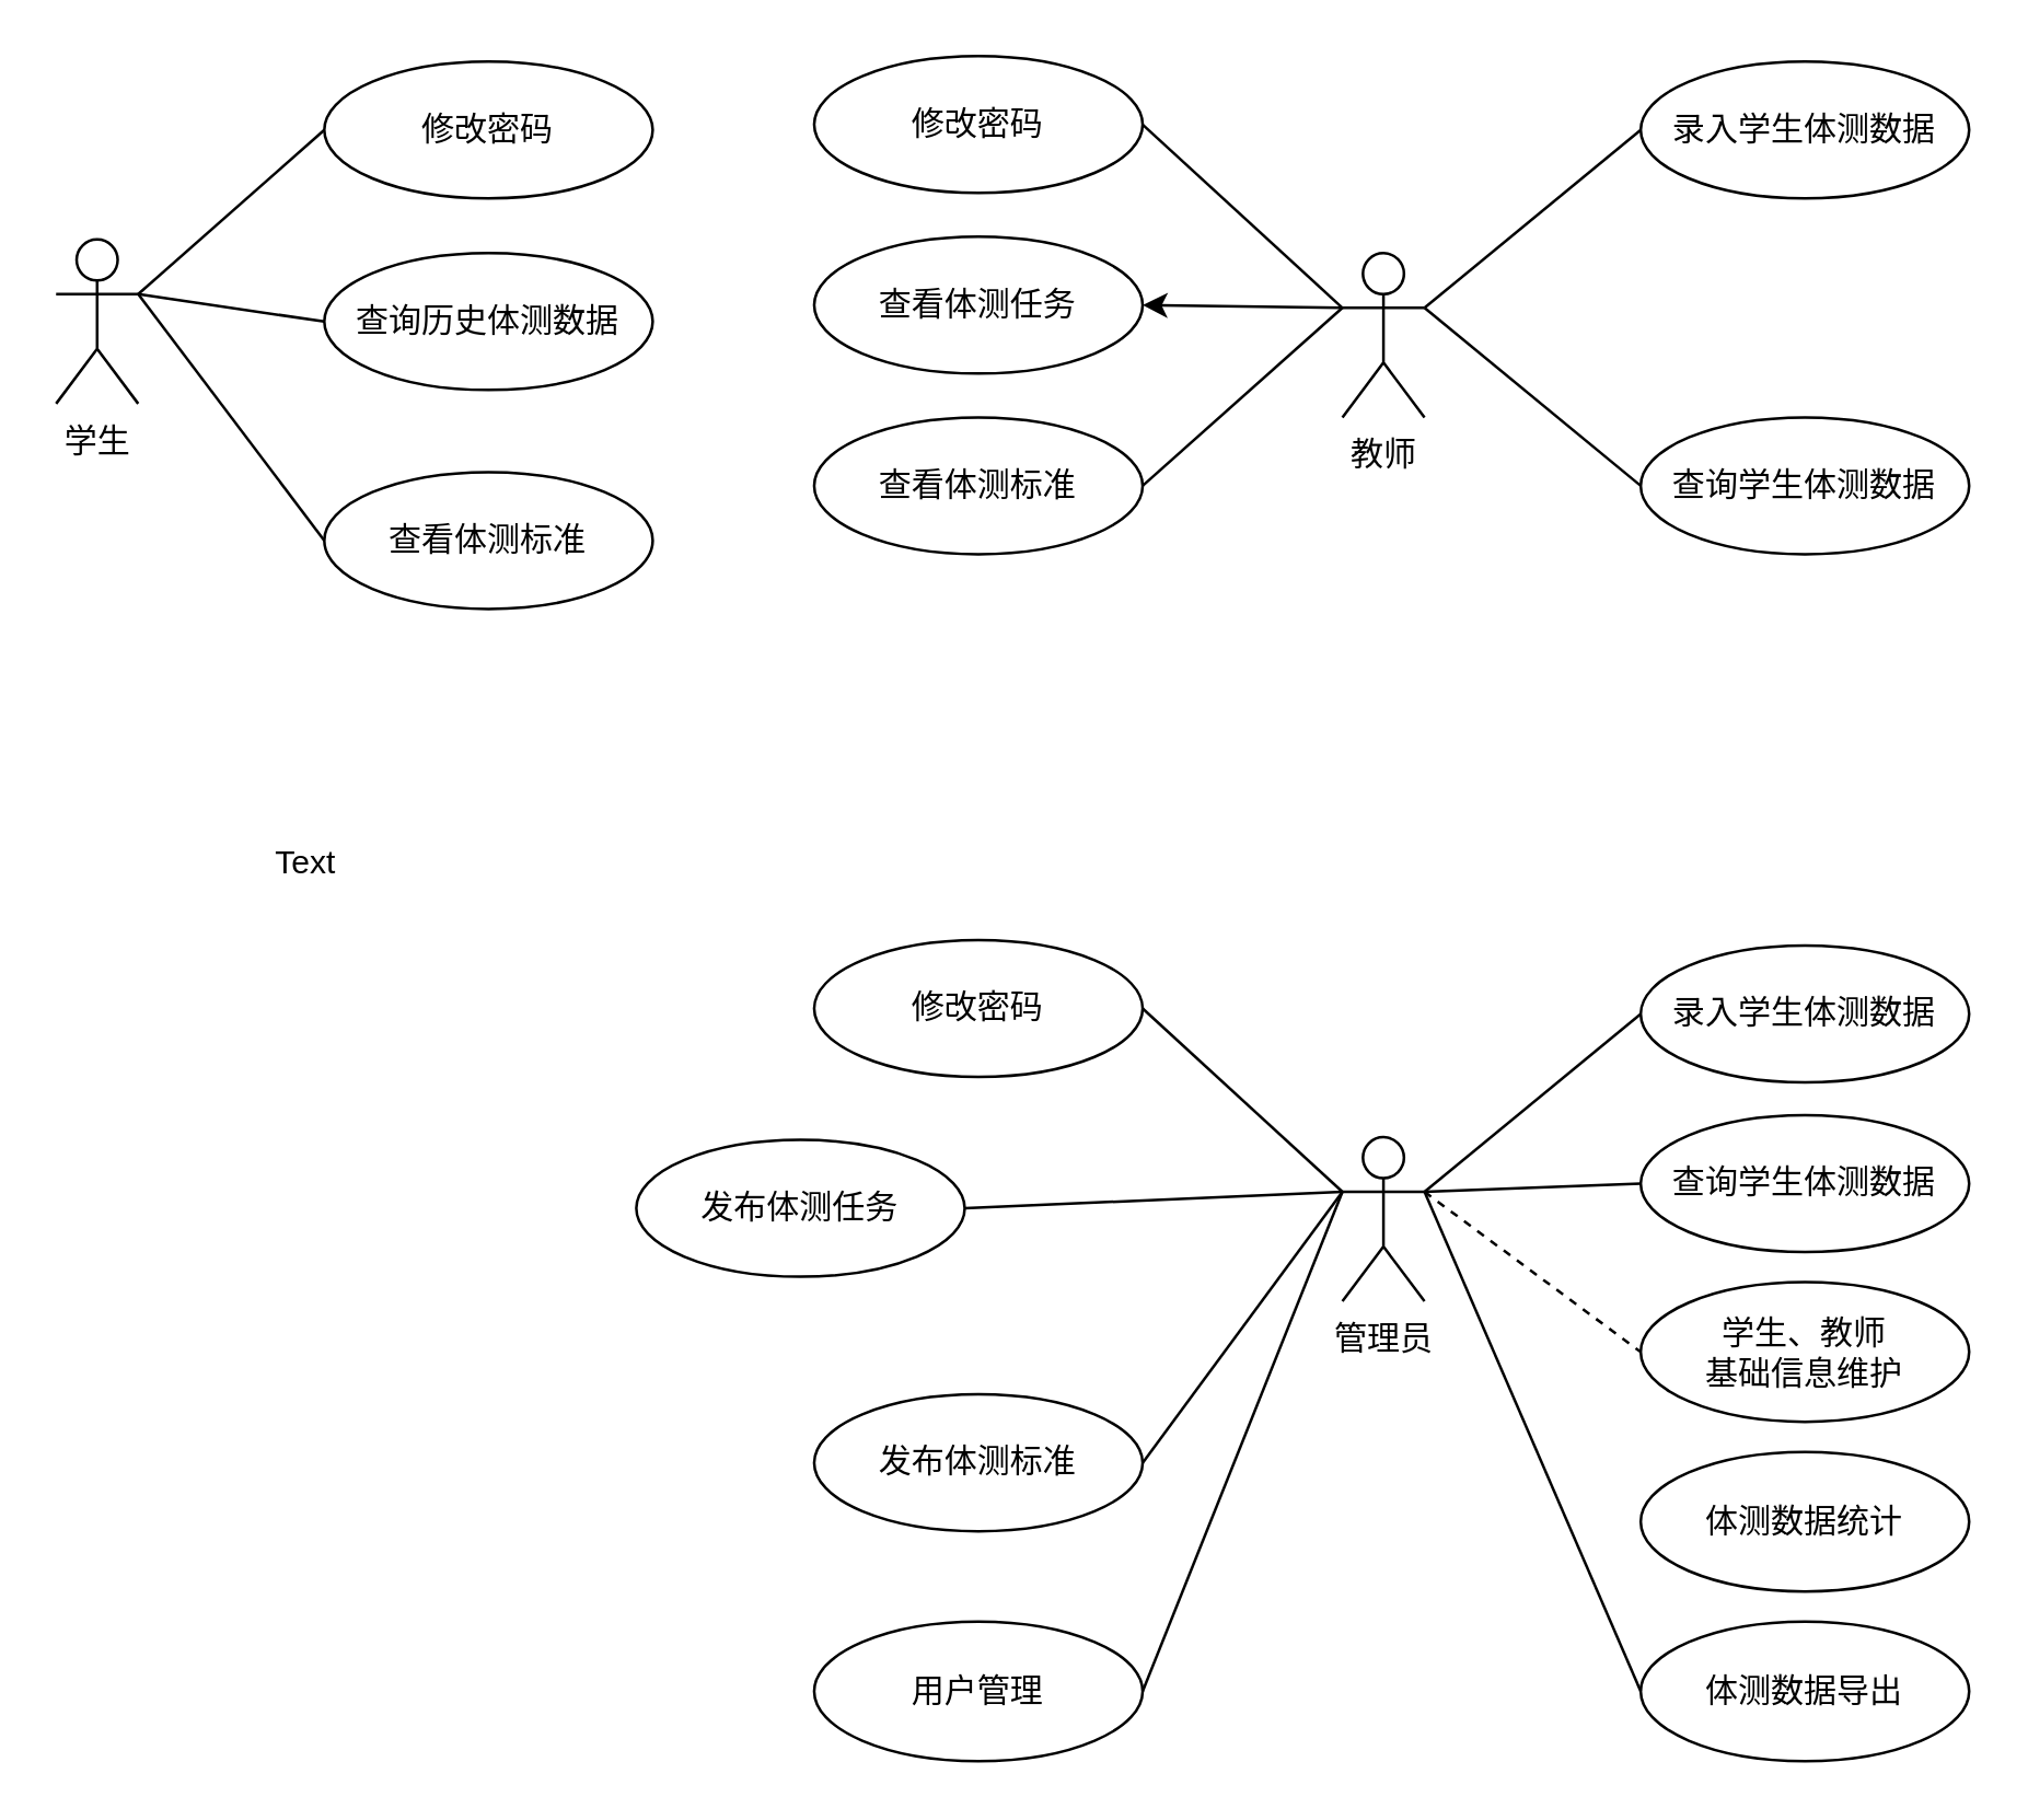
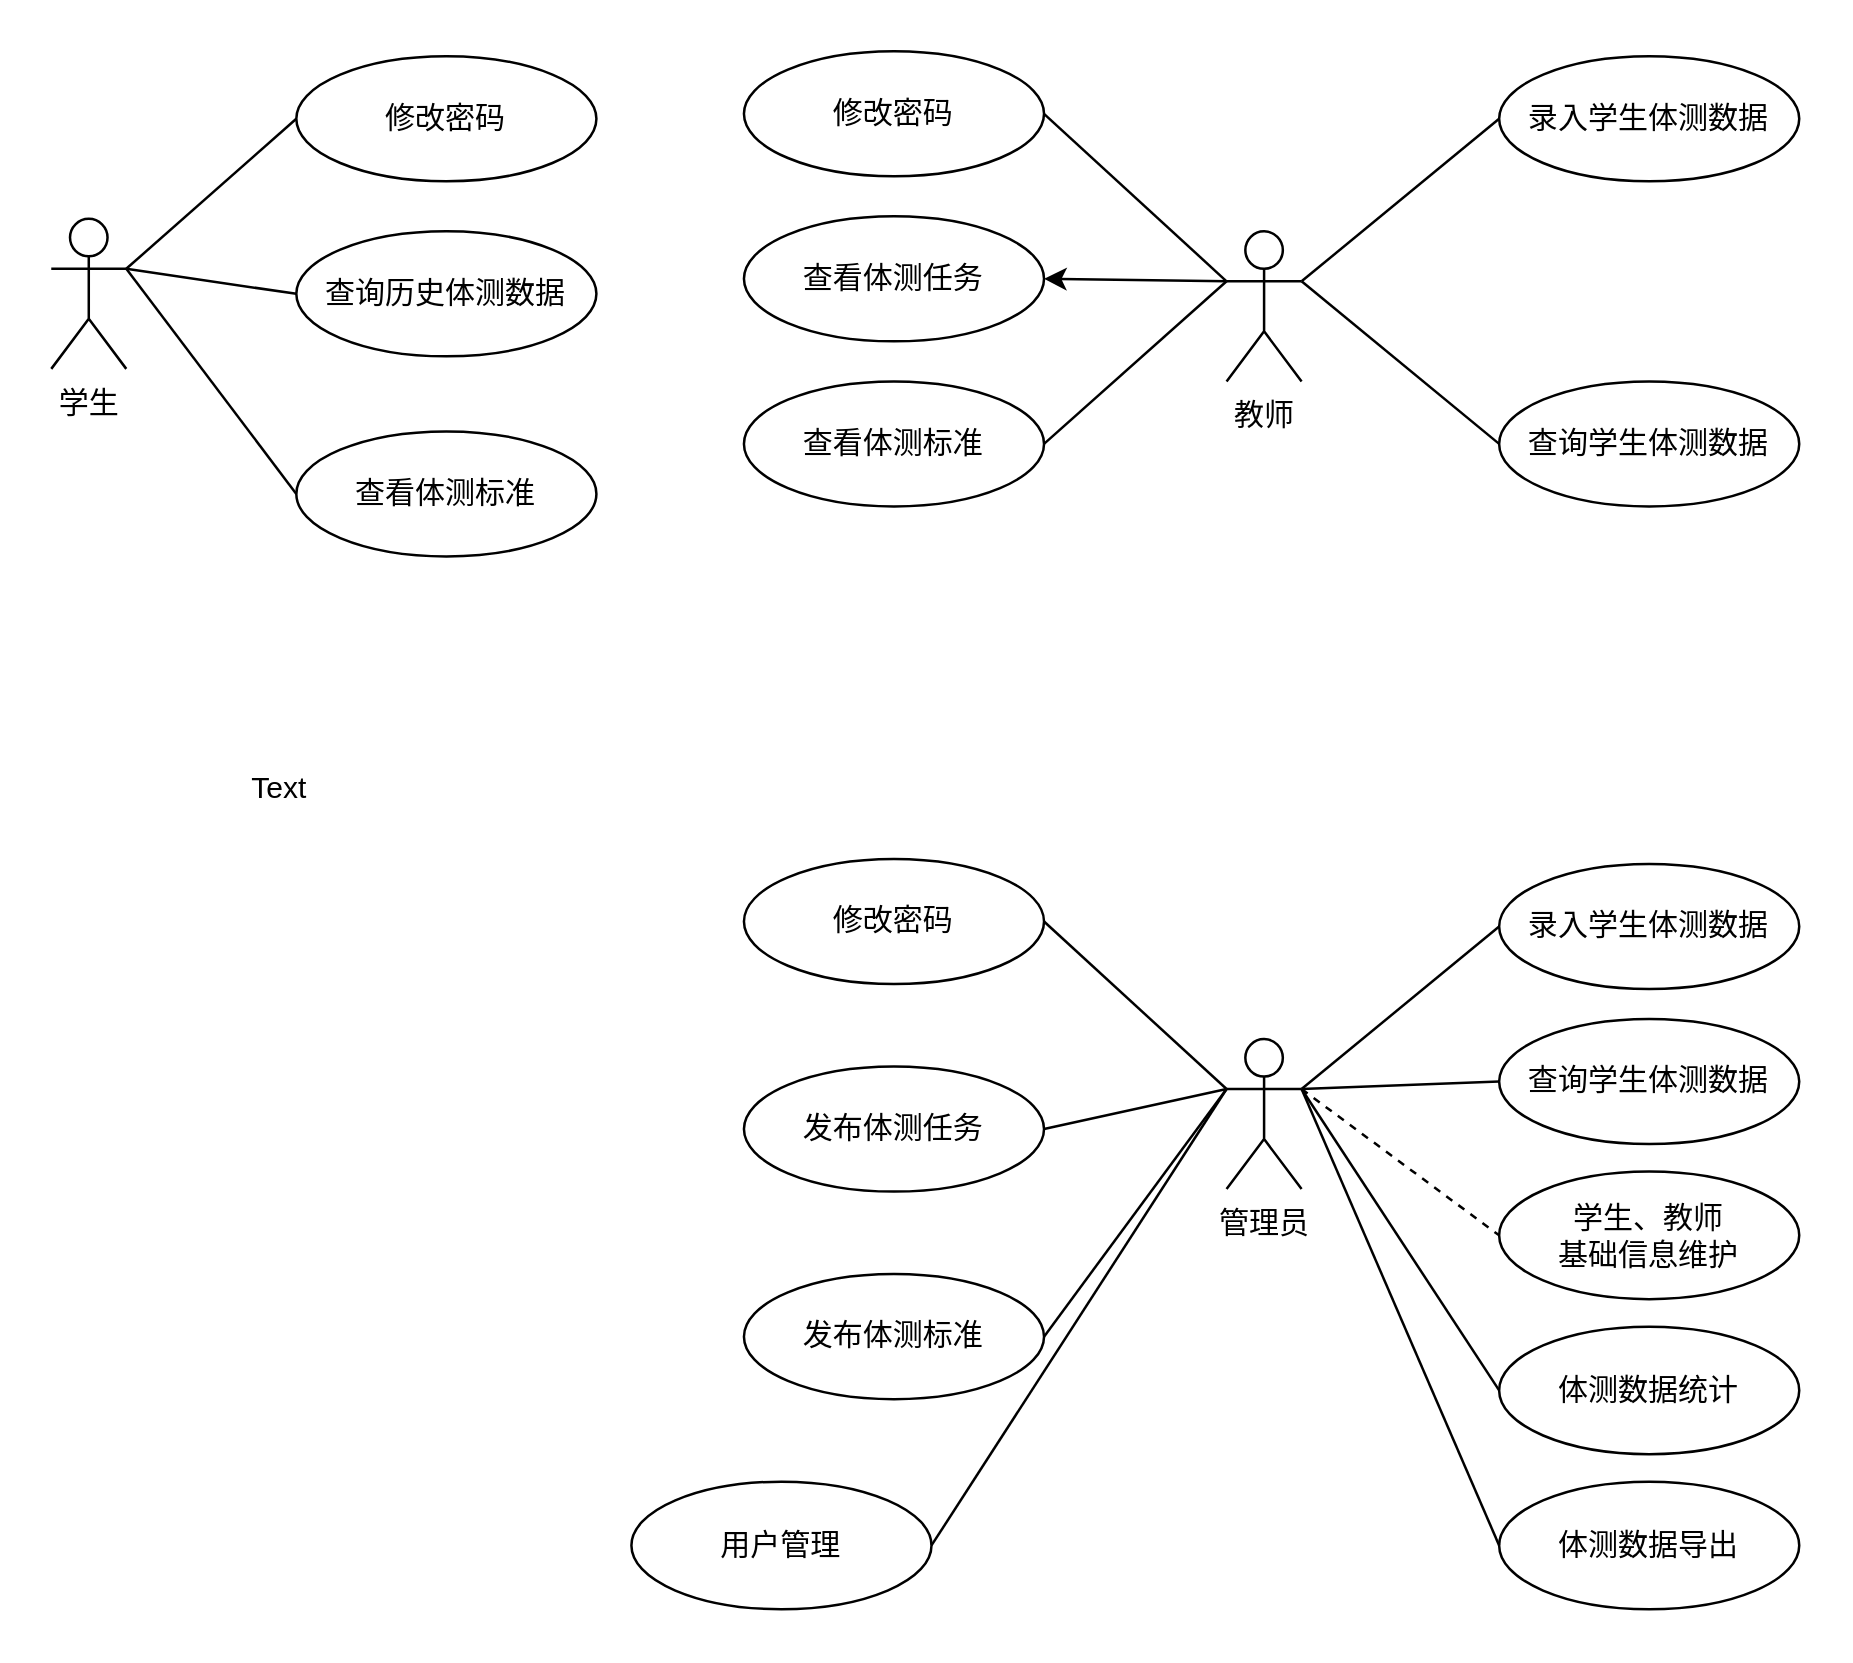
- <mxCell id="22" value="发布体测任务" style="ellipse;whiteSpace=wrap;html=1;flipV=1;" parent="1" vertex="1"><mxGeometry x="232" y="416" width="120" height="50" as="geometry" /></mxCell>
+ <mxCell id="22" value="发布体测任务" style="ellipse;whiteSpace=wrap;html=1;flipV=1;" parent="1" vertex="1"><mxGeometry x="297" y="426" width="120" height="50" as="geometry" /></mxCell>
+ <mxCell id="36" value="" style="endArrow=none;html=1;rounded=0;exitX=1;exitY=0.333;exitDx=0;exitDy=0;exitPerimeter=0;entryX=0;entryY=0.5;entryDx=0;entryDy=0;" parent="1" source="20" target="32" edge="1"><mxGeometry width="50" height="50" relative="1" as="geometry"><mxPoint x="510" y="442" as="sourcePoint" /><mxPoint x="517" y="531" as="targetPoint" /></mxGeometry></mxCell>
- <mxCell id="34" value="用户管理" style="ellipse;whiteSpace=wrap;html=1;" parent="1" vertex="1"><mxGeometry x="297" y="592" width="120" height="51" as="geometry" /></mxCell>
+ <mxCell id="34" value="用户管理" style="ellipse;whiteSpace=wrap;html=1;" parent="1" vertex="1"><mxGeometry x="252" y="592" width="120" height="51" as="geometry" /></mxCell>
